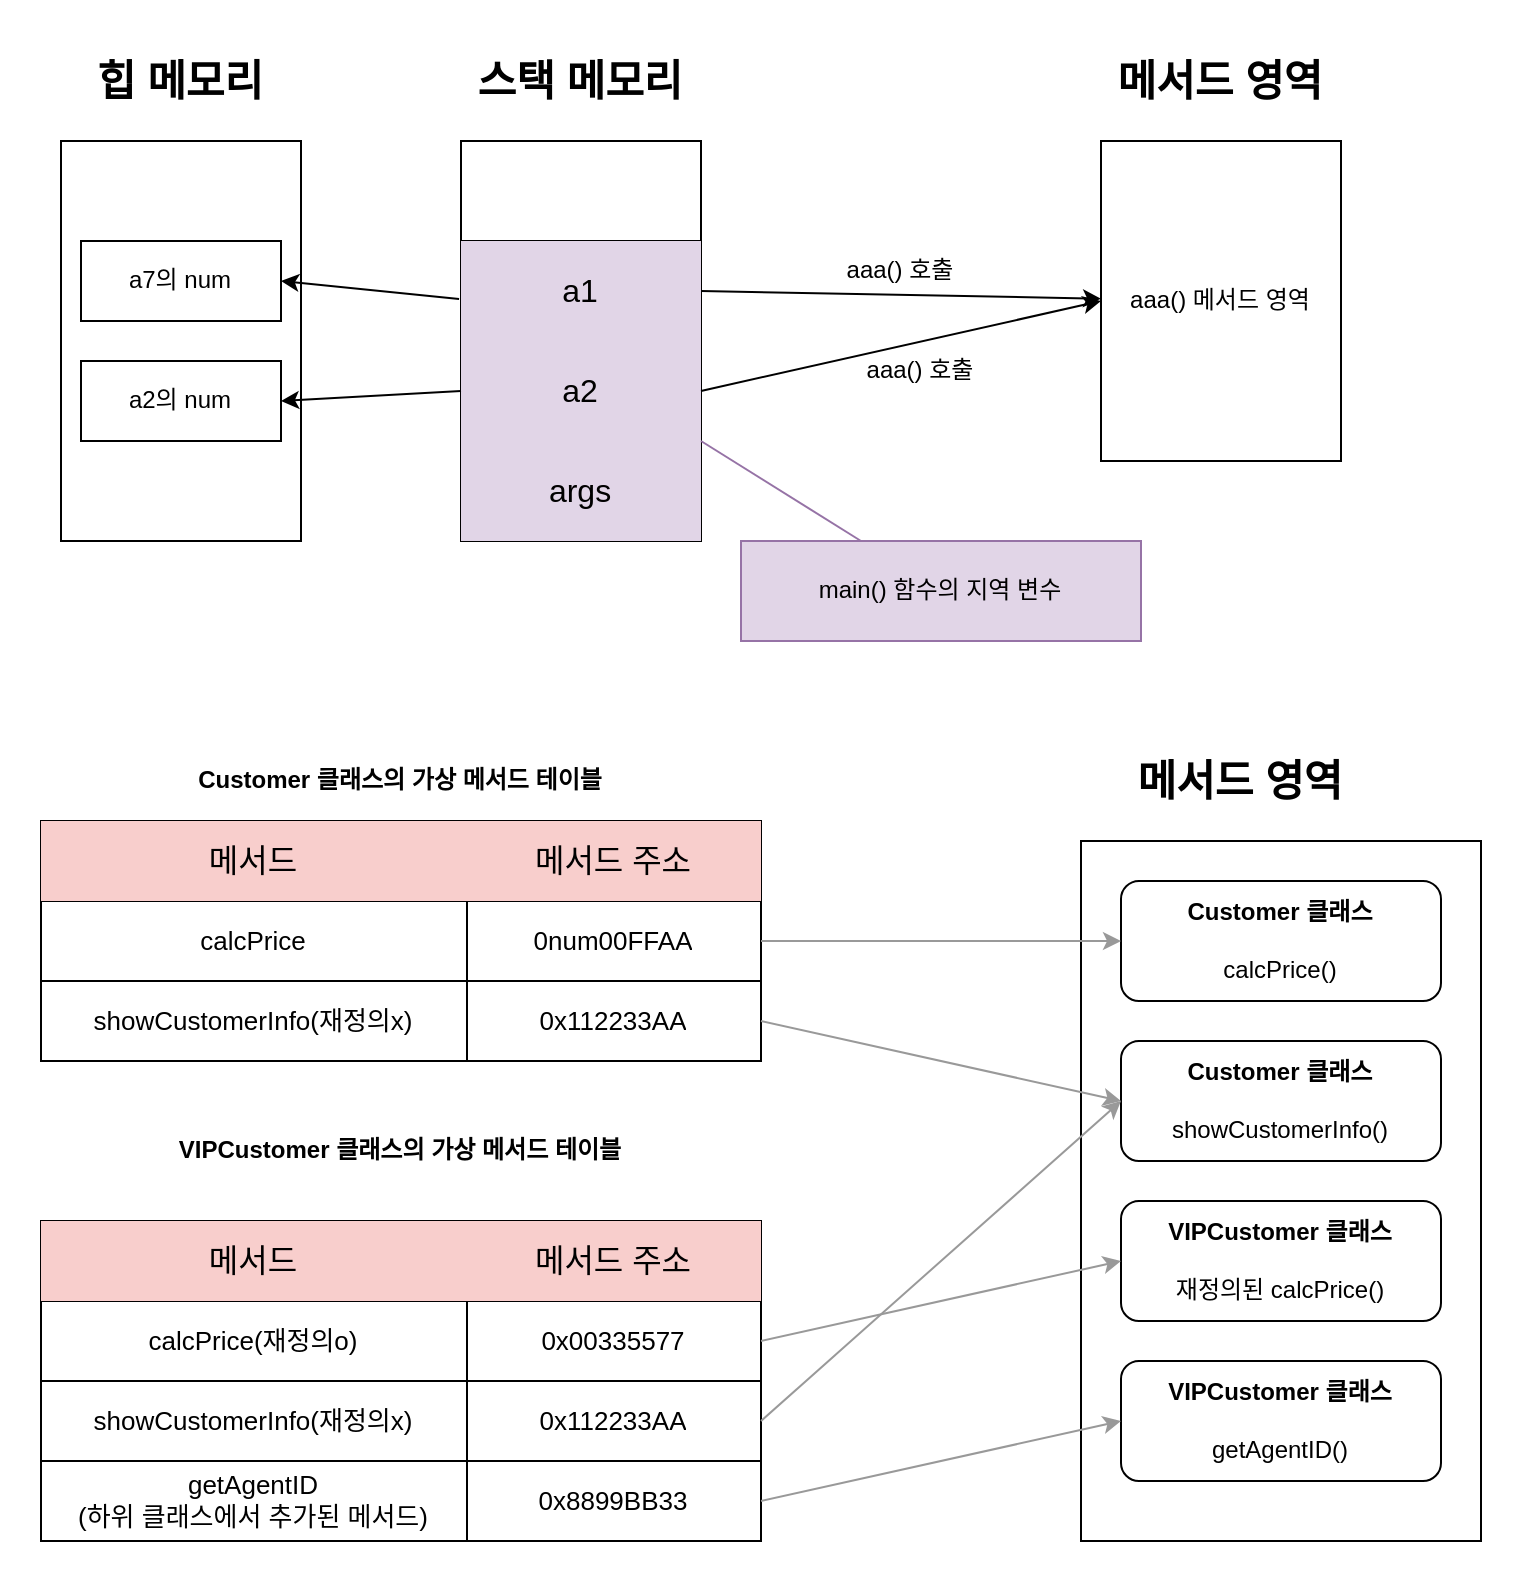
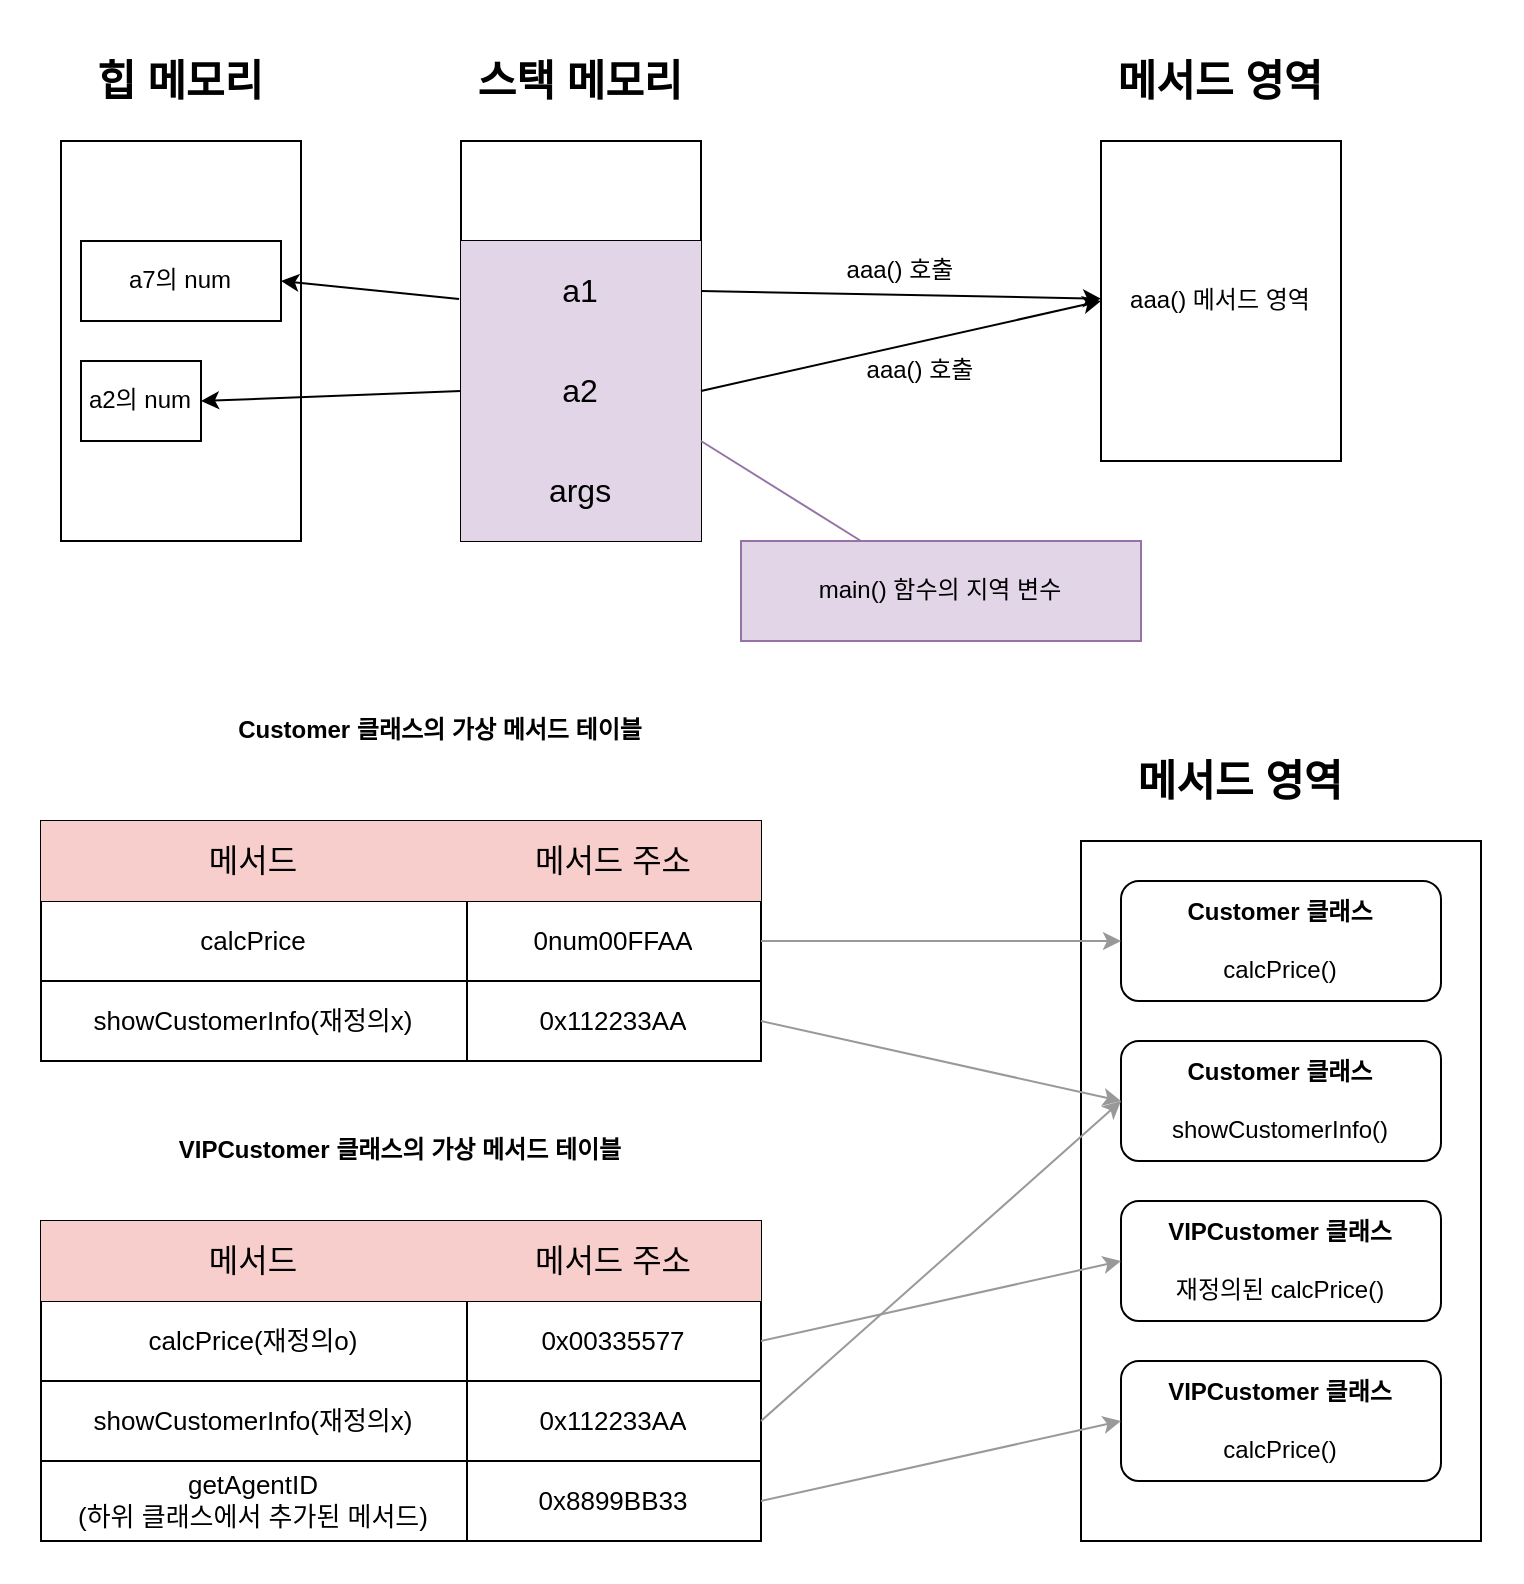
- <mxCell id="16" value="a2의 num" style="rounded=0;whiteSpace=wrap;html=1;" vertex="1" parent="2"><mxGeometry x="10" y="160" width="100" height="40" as="geometry" /></mxCell>
+ <mxCell id="16" value="a2의 num" style="rounded=0;whiteSpace=wrap;html=1;" vertex="1" parent="2"><mxGeometry x="10" y="160" width="60" height="40" as="geometry" /></mxCell>
- <mxCell id="50" value="&lt;b&gt;Customer 클래스의 가상 메서드 테이블&lt;/b&gt;" style="text;html=1;strokeColor=none;fillColor=none;align=center;verticalAlign=middle;whiteSpace=wrap;rounded=0;" vertex="1" parent="1"><mxGeometry x="20" y="370" width="360" height="40" as="geometry" /></mxCell>
+ <mxCell id="50" value="&lt;b&gt;Customer 클래스의 가상 메서드 테이블&lt;/b&gt;" style="text;html=1;strokeColor=none;fillColor=none;align=center;verticalAlign=middle;whiteSpace=wrap;rounded=0;" vertex="1" parent="1"><mxGeometry x="40" y="345" width="360" height="40" as="geometry" /></mxCell>
- <mxCell id="57" value="&lt;b&gt;VIPCustomer 클래스&lt;br&gt;&lt;/b&gt;&lt;br&gt;getAgentID()" style="rounded=1;whiteSpace=wrap;html=1;" vertex="1" parent="1"><mxGeometry x="560" y="680" width="160" height="60" as="geometry" /></mxCell>
+ <mxCell id="57" value="&lt;b&gt;VIPCustomer 클래스&lt;br&gt;&lt;/b&gt;&lt;br&gt;calcPrice()" style="rounded=1;whiteSpace=wrap;html=1;" vertex="1" parent="1"><mxGeometry x="560" y="680" width="160" height="60" as="geometry" /></mxCell>
